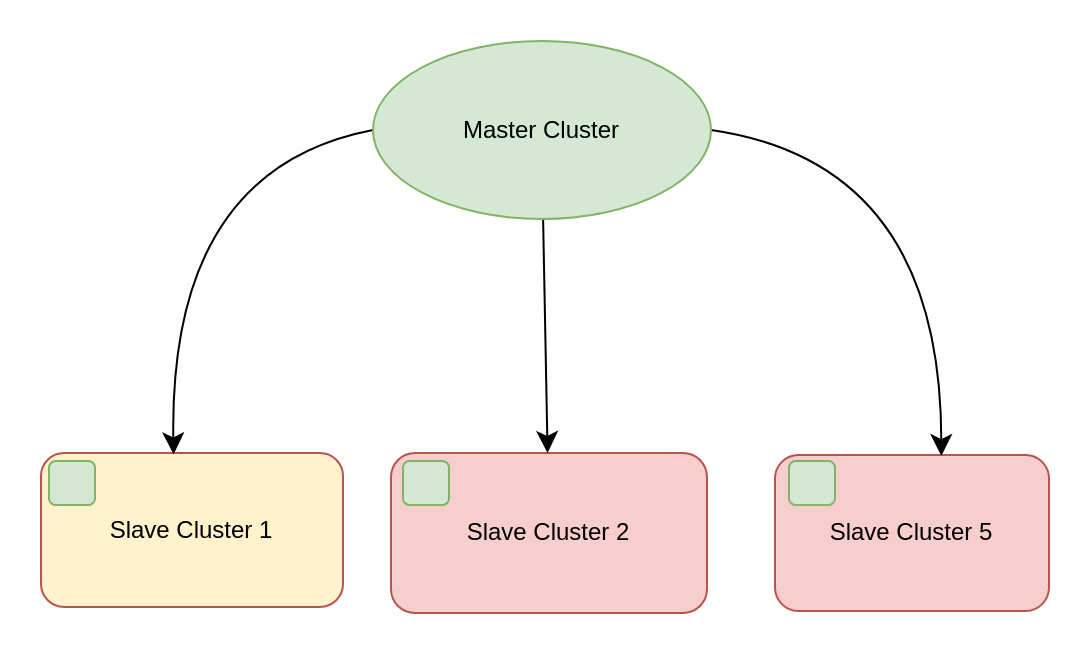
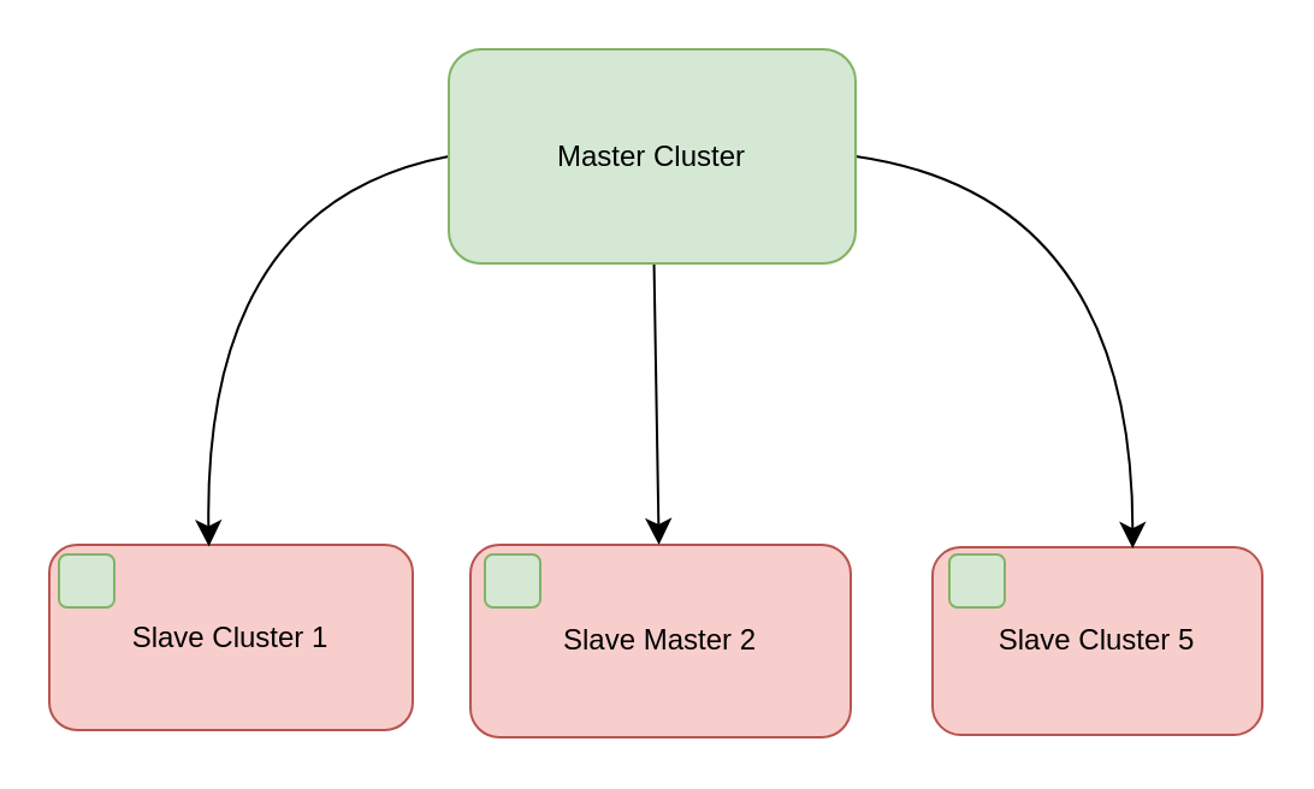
- <mxCell id="8" value="Master Cluster" style="ellipse;whiteSpace=wrap;html=1;fillColor=#d5e8d4;strokeColor=#82b366;" parent="1" vertex="1"><mxGeometry x="186" y="20" width="169" height="89" as="geometry" /></mxCell>
+ <mxCell id="8" value="Master Cluster" style="rounded=1;whiteSpace=wrap;html=1;fillColor=#d5e8d4;strokeColor=#82b366;" parent="1" vertex="1"><mxGeometry x="186" y="20" width="169" height="89" as="geometry" /></mxCell>
- <mxCell id="2" value="Slave Cluster 1" style="rounded=1;whiteSpace=wrap;html=1;fillColor=#fff2cc;strokeColor=#b85450;" parent="1" vertex="1"><mxGeometry x="20" y="226" width="151" height="77" as="geometry" /></mxCell>
+ <mxCell id="2" value="Slave Cluster 1" style="rounded=1;whiteSpace=wrap;html=1;fillColor=#f8cecc;strokeColor=#b85450;" parent="1" vertex="1"><mxGeometry x="20" y="226" width="151" height="77" as="geometry" /></mxCell>
- <mxCell id="3" value="Slave Cluster 2" style="rounded=1;whiteSpace=wrap;html=1;fillColor=#f8cecc;strokeColor=#b85450;" parent="1" vertex="1"><mxGeometry x="195" y="226" width="158" height="80" as="geometry" /></mxCell>
+ <mxCell id="3" value="Slave Master 2" style="rounded=1;whiteSpace=wrap;html=1;fillColor=#f8cecc;strokeColor=#b85450;" parent="1" vertex="1"><mxGeometry x="195" y="226" width="158" height="80" as="geometry" /></mxCell>
